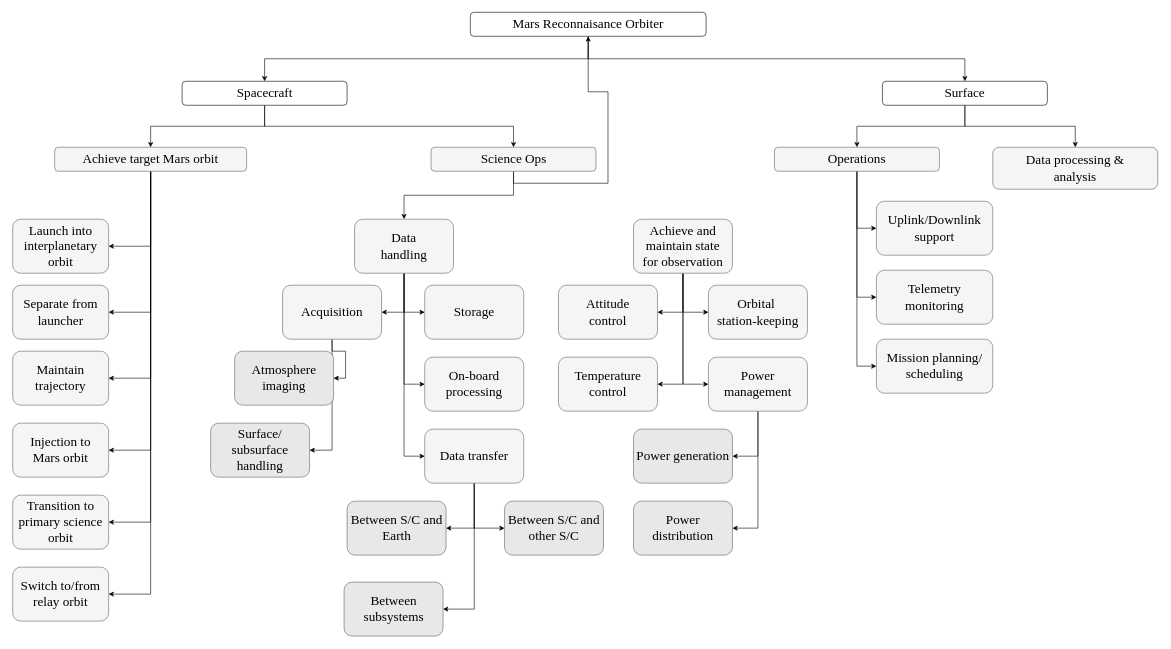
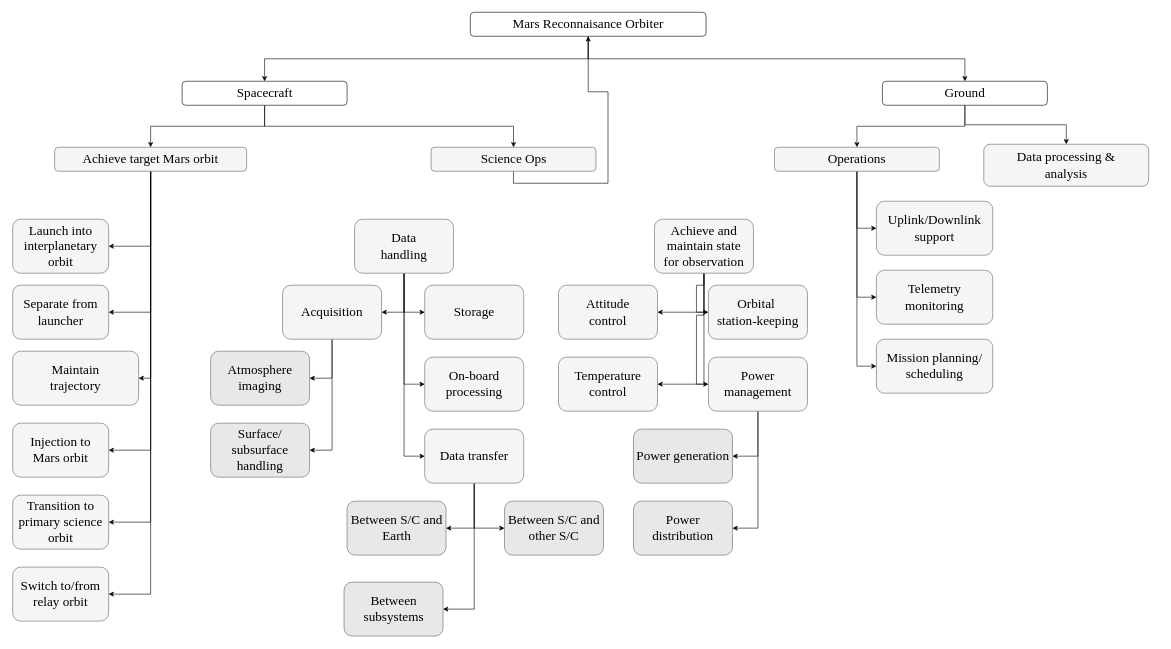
- <mxCell id="53" value="Surface" style="whiteSpace=wrap;html=1;rounded=1;shadow=0;strokeWidth=1;fontSize=22;align=center;fontFamily=CMU Serif;fontSource=https%3A%2F%2Ffont.download%2Ffont%2Fcmu-serif;" vertex="1" parent="1"><mxGeometry x="1470" y="135" width="275" height="40" as="geometry" /></mxCell>
+ <mxCell id="53" value="Ground" style="whiteSpace=wrap;html=1;rounded=1;shadow=0;strokeWidth=1;fontSize=22;align=center;fontFamily=CMU Serif;fontSource=https%3A%2F%2Ffont.download%2Ffont%2Fcmu-serif;" vertex="1" parent="1"><mxGeometry x="1470" y="135" width="275" height="40" as="geometry" /></mxCell>
- <mxCell id="61" value="Data processing &amp;amp;&lt;div&gt;analysis&lt;/div&gt;" style="whiteSpace=wrap;html=1;rounded=1;shadow=0;strokeWidth=1;fontSize=22;align=center;fillColor=#f5f5f5;strokeColor=#666666;fontFamily=CMU Serif;fontSource=https%3A%2F%2Ffont.download%2Ffont%2Fcmu-serif;" vertex="1" parent="1"><mxGeometry x="1654" y="245" width="275" height="70" as="geometry" /></mxCell>
+ <mxCell id="61" value="Data processing &amp;amp;&lt;div&gt;analysis&lt;/div&gt;" style="whiteSpace=wrap;html=1;rounded=1;shadow=0;strokeWidth=1;fontSize=22;align=center;fillColor=#f5f5f5;strokeColor=#666666;fontFamily=CMU Serif;fontSource=https%3A%2F%2Ffont.download%2Ffont%2Fcmu-serif;" vertex="1" parent="1"><mxGeometry x="1639" y="240" width="275" height="70" as="geometry" /></mxCell>
- <mxCell id="5" style="edgeStyle=orthogonalEdgeStyle;rounded=0;orthogonalLoop=1;jettySize=auto;html=1;exitX=0.5;exitY=1;exitDx=0;exitDy=0;entryX=0.5;entryY=0;entryDx=0;entryDy=0;" edge="1" parent="1" source="7" target="23"><mxGeometry relative="1" as="geometry" /></mxCell>
- <mxCell id="28" value="Achieve and maintain state&lt;div&gt;for observation&lt;/div&gt;" style="whiteSpace=wrap;html=1;rounded=1;shadow=0;strokeWidth=1;fontSize=22;align=center;fillColor=#f5f5f5;strokeColor=#666666;fontFamily=CMU Serif;fontSource=https%3A%2F%2Ffont.download%2Ffont%2Fcmu-serif;" vertex="1" parent="1"><mxGeometry x="1055" y="365" width="165" height="90" as="geometry" /></mxCell>
+ <mxCell id="28" value="Achieve and maintain state&lt;div&gt;for observation&lt;/div&gt;" style="whiteSpace=wrap;html=1;rounded=1;shadow=0;strokeWidth=1;fontSize=22;align=center;fillColor=#f5f5f5;strokeColor=#666666;fontFamily=CMU Serif;fontSource=https%3A%2F%2Ffont.download%2Ffont%2Fcmu-serif;" vertex="1" parent="1"><mxGeometry x="1090" y="365" width="165" height="90" as="geometry" /></mxCell>
- <mxCell id="16" value="Maintain&lt;br&gt;trajectory" style="whiteSpace=wrap;html=1;rounded=1;shadow=0;strokeWidth=1;fontSize=22;align=center;fillColor=#f5f5f5;strokeColor=#666666;fontFamily=CMU Serif;fontSource=https%3A%2F%2Ffont.download%2Ffont%2Fcmu-serif;" vertex="1" parent="1"><mxGeometry x="20" y="585" width="160" height="90" as="geometry" /></mxCell>
+ <mxCell id="16" value="Maintain&lt;br&gt;trajectory" style="whiteSpace=wrap;html=1;rounded=1;shadow=0;strokeWidth=1;fontSize=22;align=center;fillColor=#f5f5f5;strokeColor=#666666;fontFamily=CMU Serif;fontSource=https%3A%2F%2Ffont.download%2Ffont%2Fcmu-serif;" vertex="1" parent="1"><mxGeometry x="20" y="585" width="210" height="90" as="geometry" /></mxCell>
- <mxCell id="34" value="Atmosphere&lt;div&gt;imaging&lt;/div&gt;" style="whiteSpace=wrap;html=1;rounded=1;shadow=0;strokeWidth=1;fontSize=22;align=center;fontFamily=CMU Serif;fontSource=https%3A%2F%2Ffont.download%2Ffont%2Fcmu-serif;fillColor=light-dark(#e8e8e8, #1E1E1E);strokeColor=#666666;fontColor=light-dark(#000000, #c1c1c1);gradientColor=none;fillStyle=auto;" vertex="1" parent="1"><mxGeometry x="390" y="585" width="165" height="90" as="geometry" /></mxCell>
+ <mxCell id="34" value="Atmosphere&lt;div&gt;imaging&lt;/div&gt;" style="whiteSpace=wrap;html=1;rounded=1;shadow=0;strokeWidth=1;fontSize=22;align=center;fontFamily=CMU Serif;fontSource=https%3A%2F%2Ffont.download%2Ffont%2Fcmu-serif;fillColor=light-dark(#e8e8e8, #1E1E1E);strokeColor=#666666;fontColor=light-dark(#000000, #c1c1c1);gradientColor=none;fillStyle=auto;" vertex="1" parent="1"><mxGeometry x="350" y="585" width="165" height="90" as="geometry" /></mxCell>
